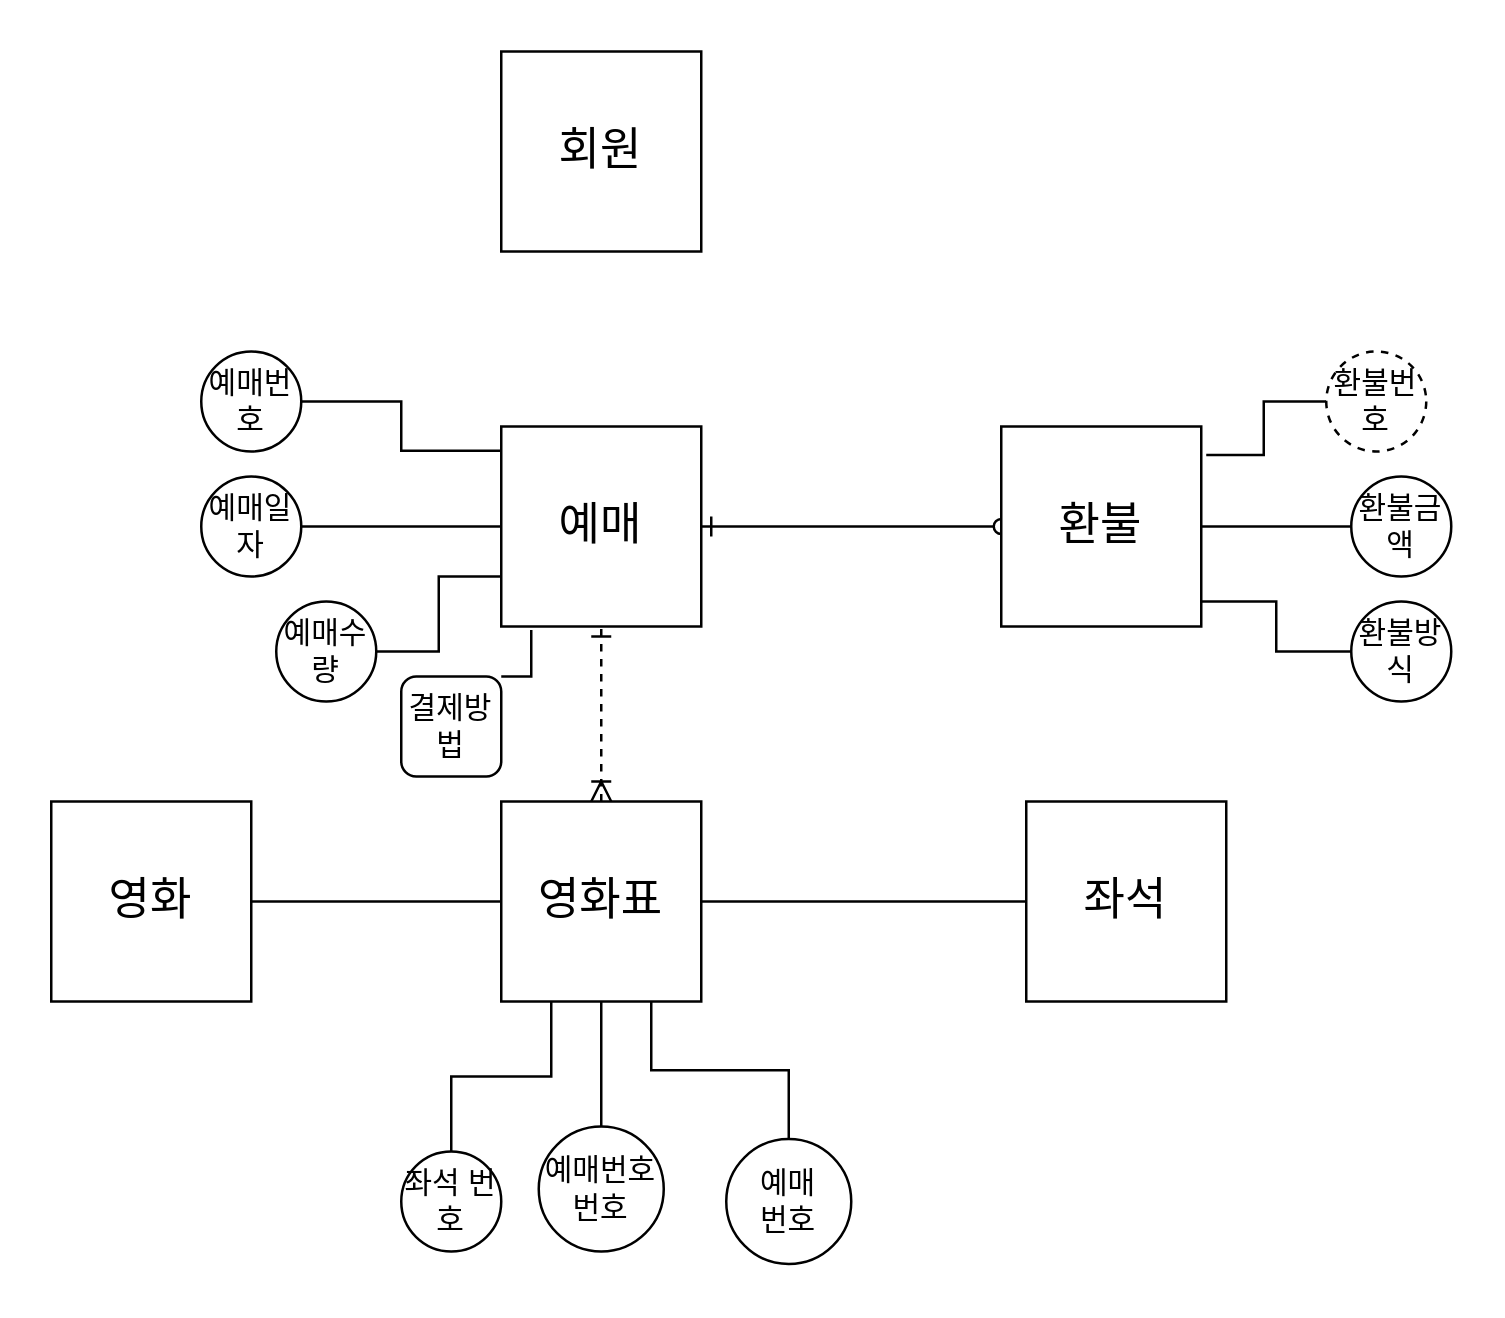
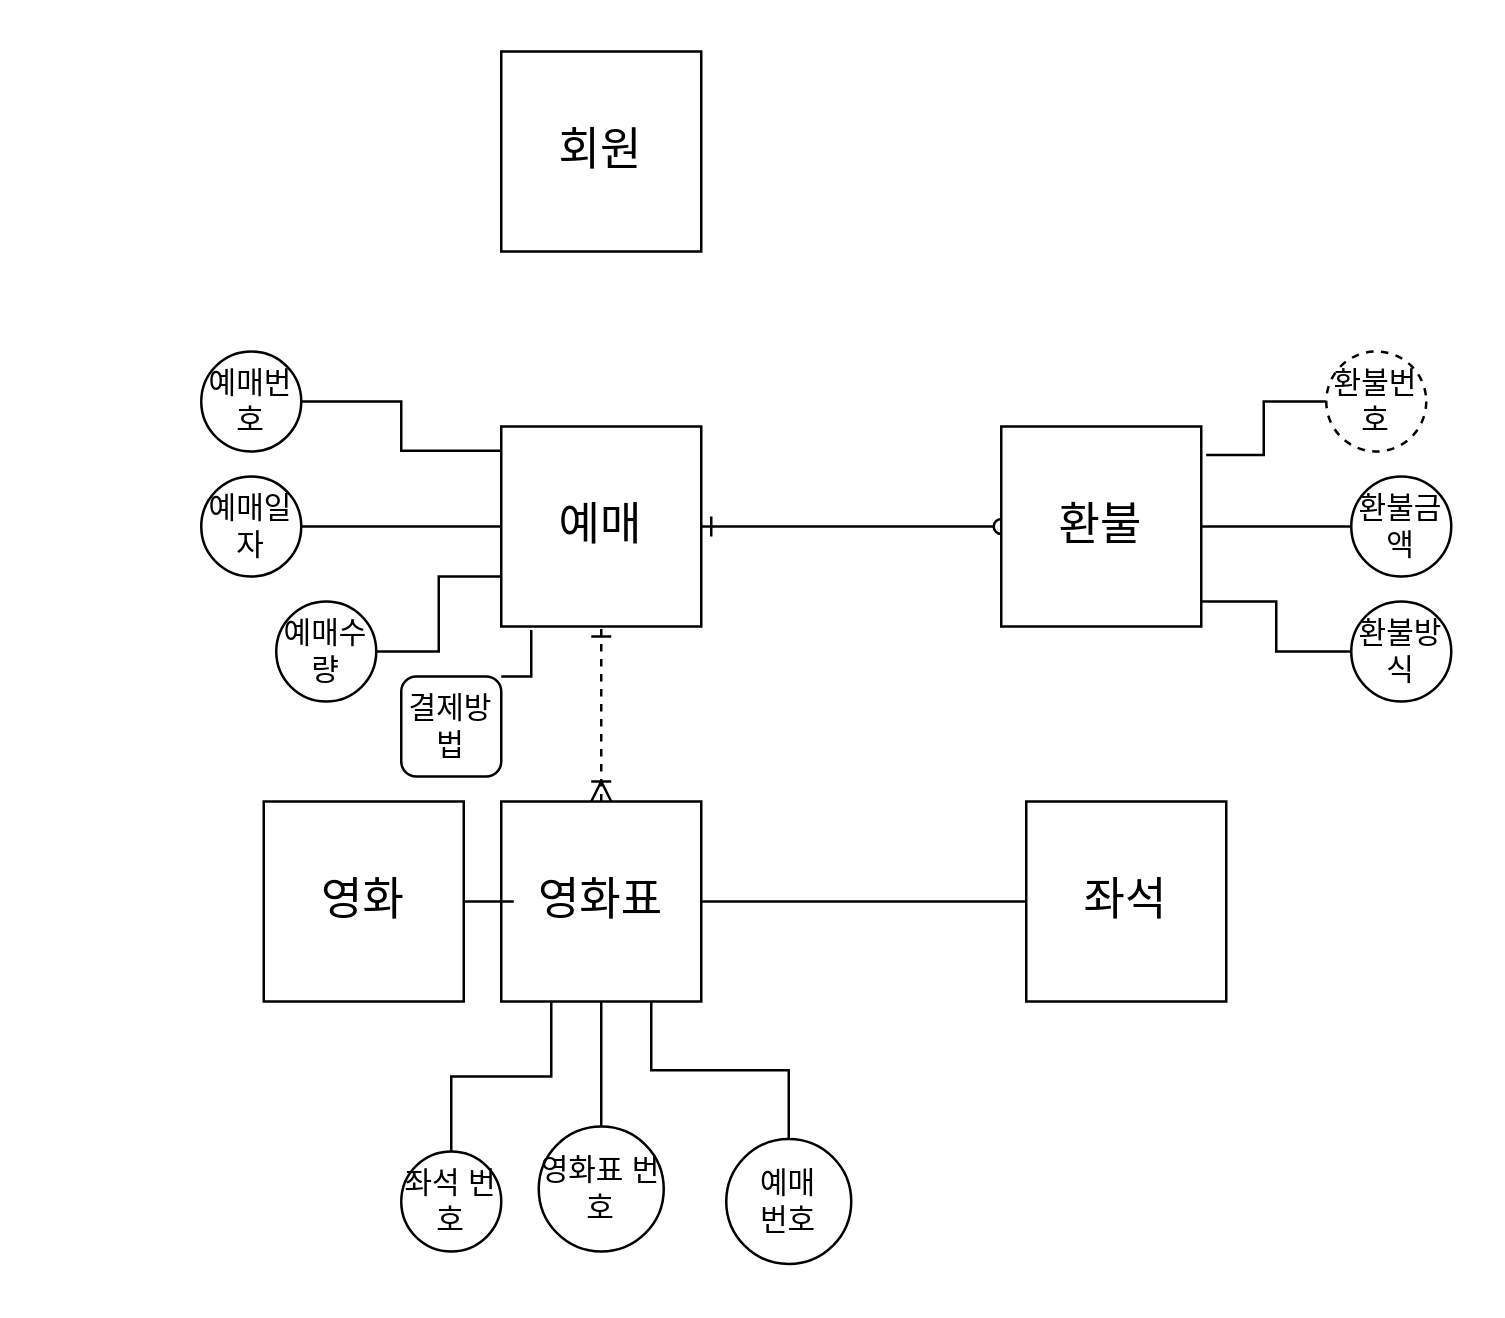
- <mxCell id="14" value="&lt;span style=&quot;font-size: 18px&quot;&gt;영화&lt;/span&gt;" style="whiteSpace=wrap;html=1;aspect=fixed;" vertex="1" parent="1"><mxGeometry x="20" y="320" width="80" height="80" as="geometry" /></mxCell>
+ <mxCell id="14" value="&lt;span style=&quot;font-size: 18px&quot;&gt;영화&lt;/span&gt;" style="whiteSpace=wrap;html=1;aspect=fixed;" vertex="1" parent="1"><mxGeometry x="105" y="320" width="80" height="80" as="geometry" /></mxCell>
- <mxCell id="29" value="예매번호 번호" style="ellipse;whiteSpace=wrap;html=1;aspect=fixed;" vertex="1" parent="1"><mxGeometry x="215" y="450" width="50" height="50" as="geometry" /></mxCell>
+ <mxCell id="29" value="영화표 번호" style="ellipse;whiteSpace=wrap;html=1;aspect=fixed;" vertex="1" parent="1"><mxGeometry x="215" y="450" width="50" height="50" as="geometry" /></mxCell>
